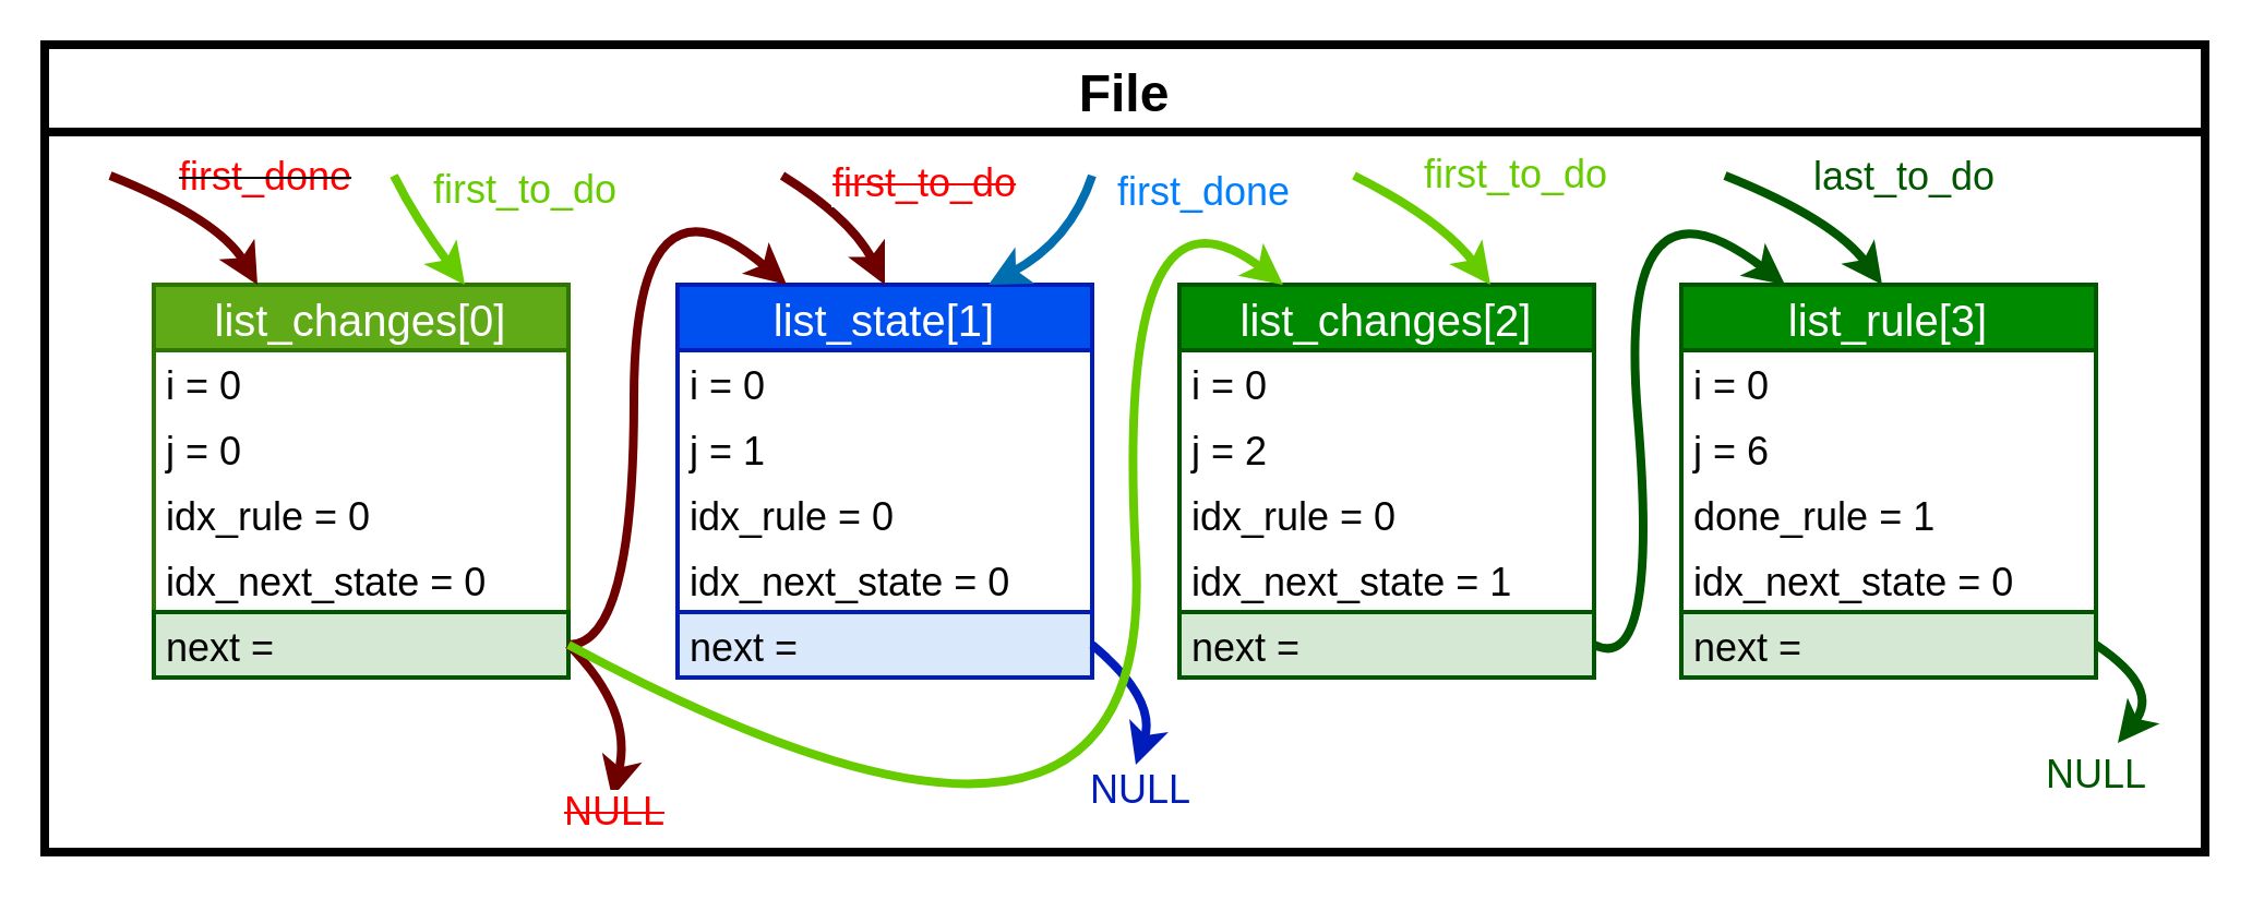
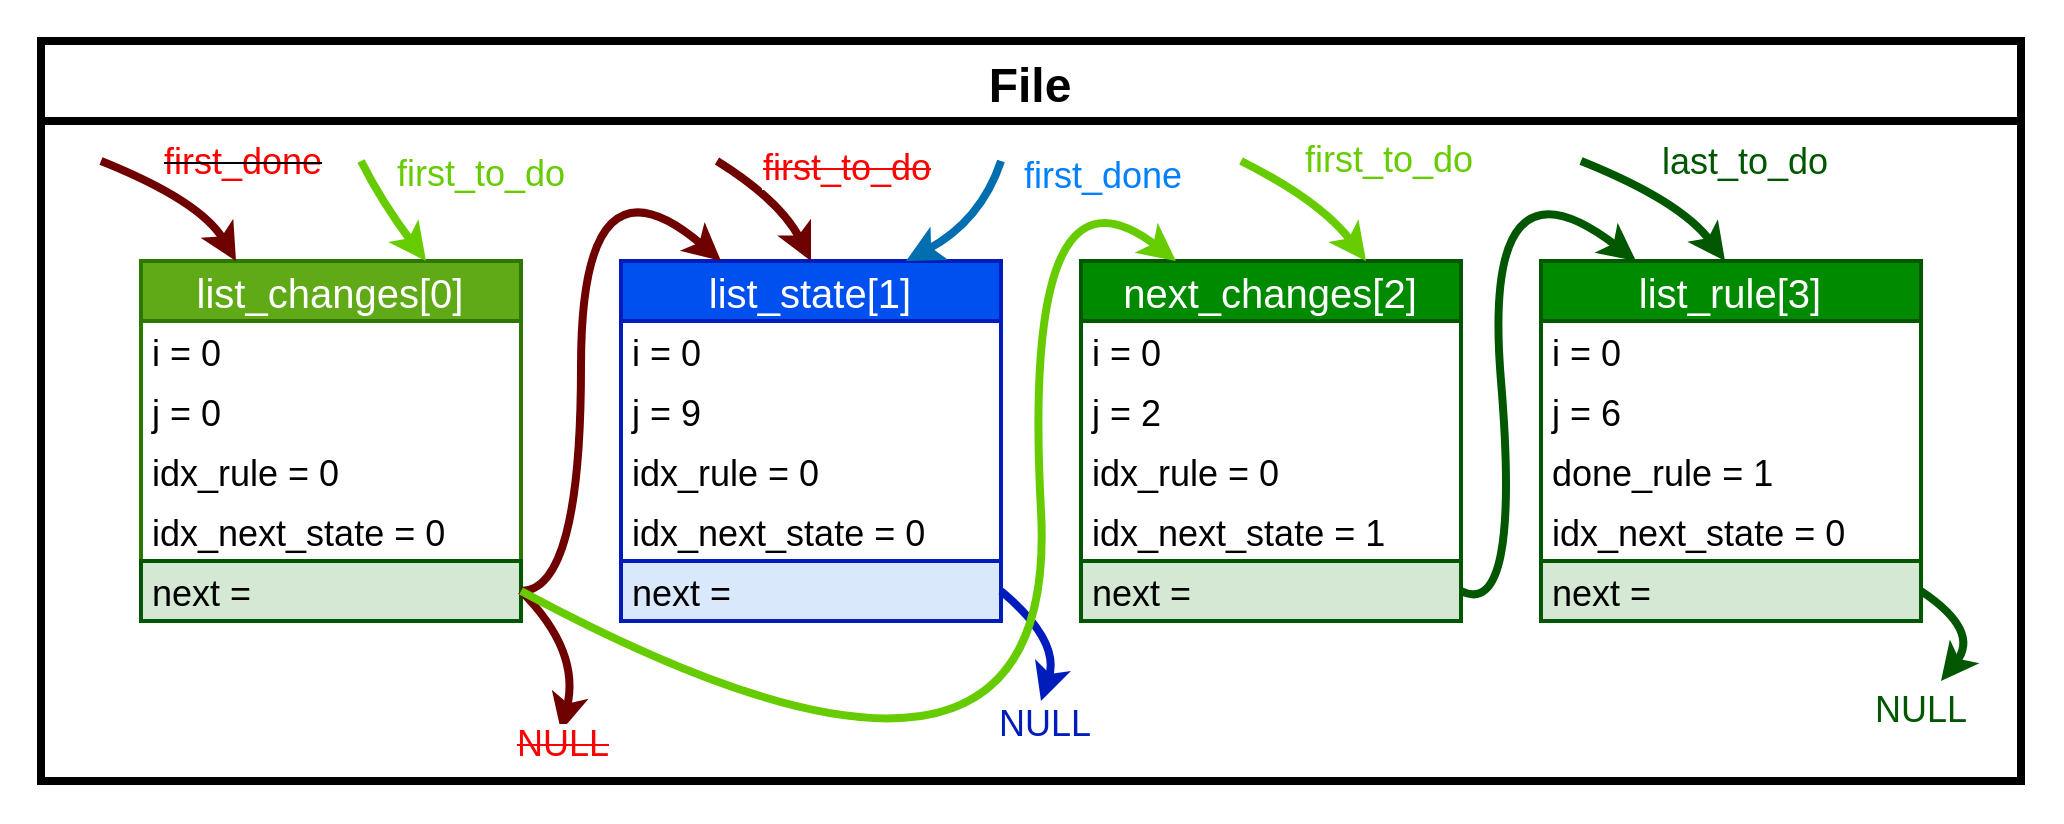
- <mxCell id="9" value="list_changes[2]" style="swimlane;fontStyle=0;childLayout=stackLayout;horizontal=1;startSize=30;horizontalStack=0;resizeParent=1;resizeParentMax=0;resizeLast=0;collapsible=1;marginBottom=0;fontSize=20;strokeWidth=2;fillColor=#008a00;strokeColor=#005700;fontColor=#ffffff;" parent="2" vertex="1"><mxGeometry x="520" y="110" width="190" height="180" as="geometry" /></mxCell>
+ <mxCell id="9" value="next_changes[2]" style="swimlane;fontStyle=0;childLayout=stackLayout;horizontal=1;startSize=30;horizontalStack=0;resizeParent=1;resizeParentMax=0;resizeLast=0;collapsible=1;marginBottom=0;fontSize=20;strokeWidth=2;fillColor=#008a00;strokeColor=#005700;fontColor=#ffffff;" parent="2" vertex="1"><mxGeometry x="520" y="110" width="190" height="180" as="geometry" /></mxCell>
- <mxCell id="25" value="j = 1" style="text;strokeColor=none;fillColor=none;align=left;verticalAlign=middle;spacingLeft=4;spacingRight=4;overflow=hidden;points=[[0,0.5],[1,0.5]];portConstraint=eastwest;rotatable=0;fontSize=18;" parent="23" vertex="1"><mxGeometry y="60" width="190" height="30" as="geometry" /></mxCell>
+ <mxCell id="25" value="j = 9" style="text;strokeColor=none;fillColor=none;align=left;verticalAlign=middle;spacingLeft=4;spacingRight=4;overflow=hidden;points=[[0,0.5],[1,0.5]];portConstraint=eastwest;rotatable=0;fontSize=18;" parent="23" vertex="1"><mxGeometry y="60" width="190" height="30" as="geometry" /></mxCell>
